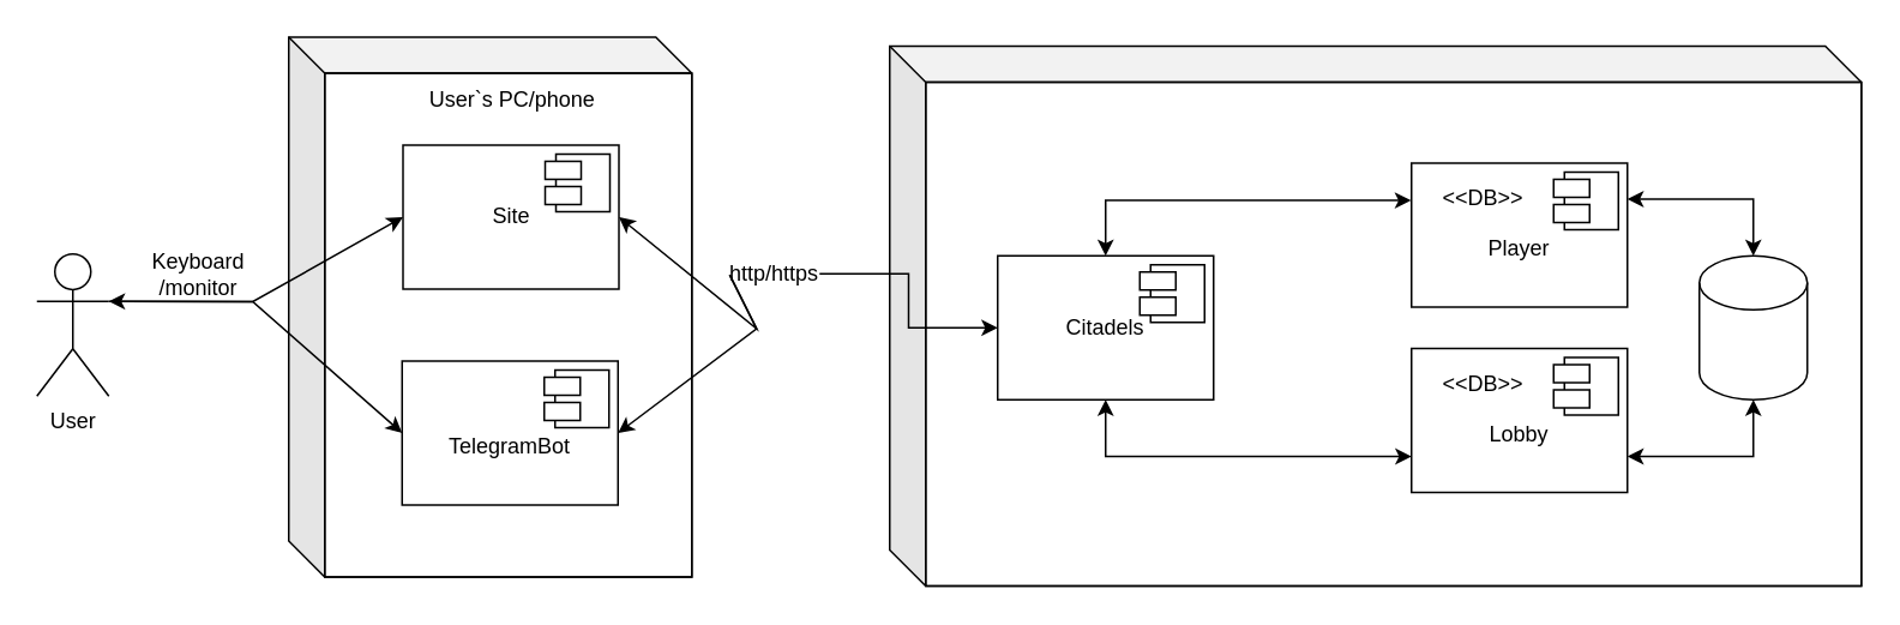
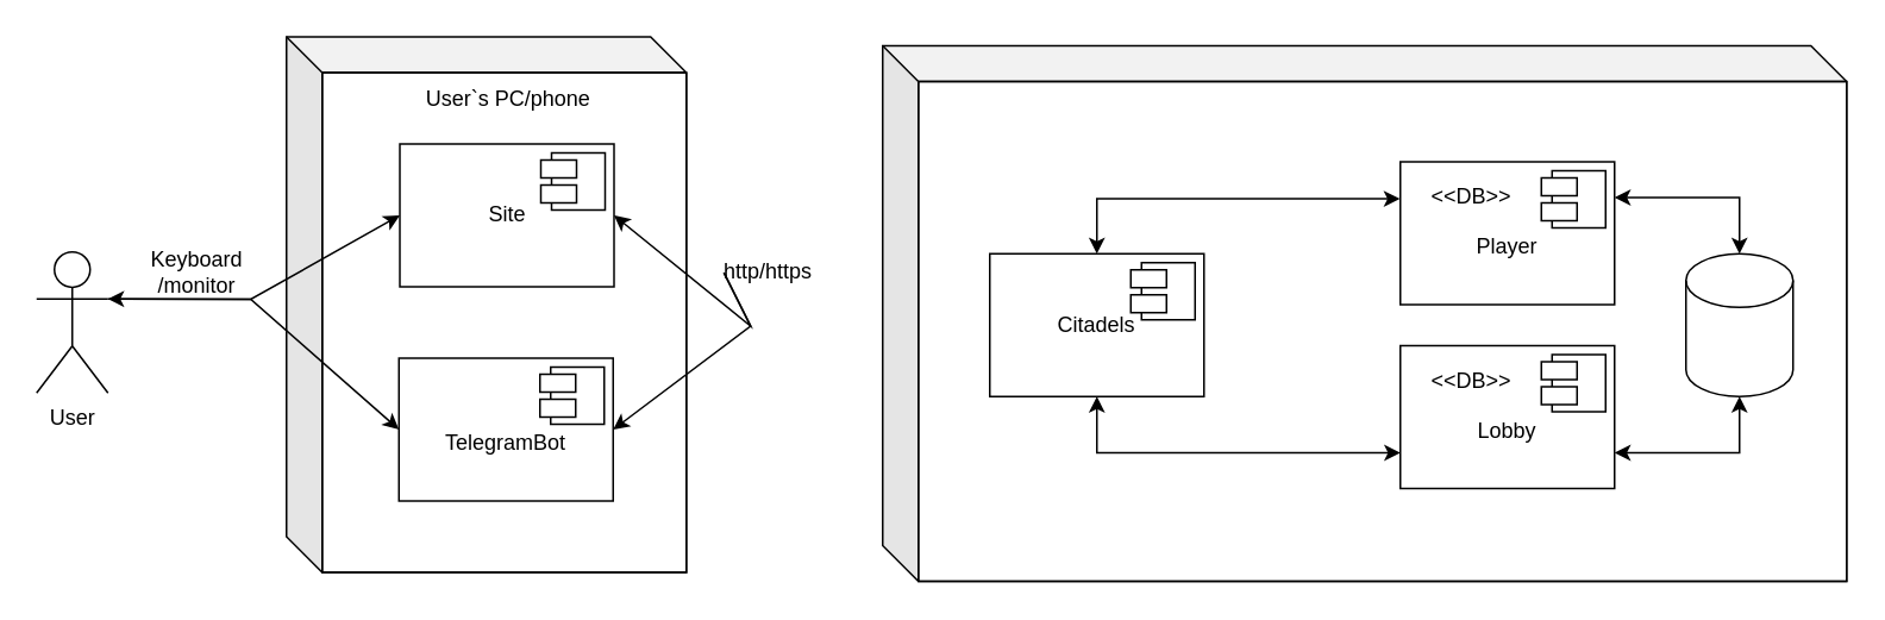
- <mxCell id="42" style="edgeStyle=orthogonalEdgeStyle;rounded=0;orthogonalLoop=1;jettySize=auto;html=1;exitX=1;exitY=0.5;exitDx=0;exitDy=0;entryX=0;entryY=0.5;entryDx=0;entryDy=0;" edge="1" parent="1" source="43" target="6"><mxGeometry relative="1" as="geometry" /></mxCell>
